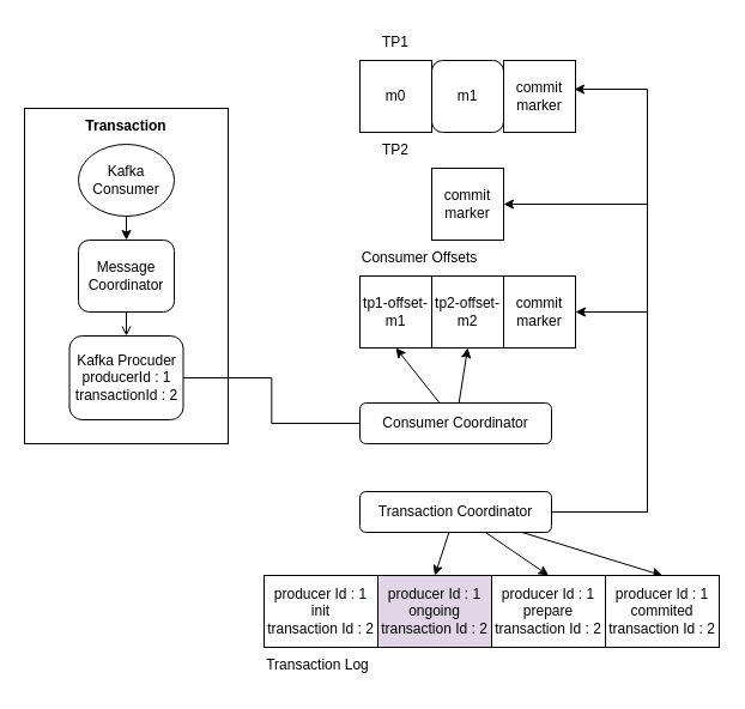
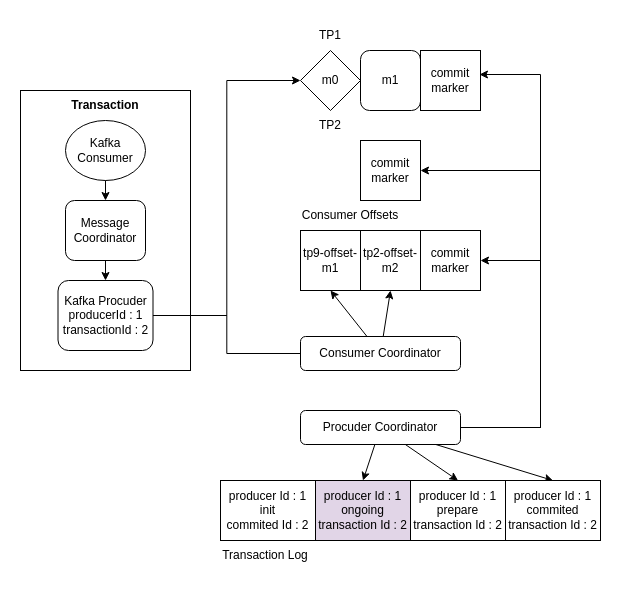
- <mxCell id="11" value="m0" style="rounded=0;whiteSpace=wrap;html=1;" vertex="1" parent="1"><mxGeometry x="300" y="50" width="60" height="60" as="geometry" /></mxCell>
+ <mxCell id="11" value="m0" style="rhombus;whiteSpace=wrap;html=1;" vertex="1" parent="1"><mxGeometry x="300" y="50" width="60" height="60" as="geometry" /></mxCell>
+ <mxCell id="5" style="edgeStyle=orthogonalEdgeStyle;rounded=0;orthogonalLoop=1;jettySize=auto;html=1;entryX=0;entryY=0.5;entryDx=0;entryDy=0;" edge="1" parent="1" source="7" target="11"><mxGeometry relative="1" as="geometry" /></mxCell>
- <mxCell id="16" value="tp1-offset-m1" style="rounded=0;whiteSpace=wrap;html=1;" vertex="1" parent="1"><mxGeometry x="300" y="230" width="60" height="60" as="geometry" /></mxCell>
+ <mxCell id="16" value="tp9-offset-m1" style="rounded=0;whiteSpace=wrap;html=1;" vertex="1" parent="1"><mxGeometry x="300" y="230" width="60" height="60" as="geometry" /></mxCell>
- <mxCell id="10" value="" style="endArrow=open;html=1;rounded=0;entryX=0.5;entryY=0;entryDx=0;entryDy=0;exitX=0.5;exitY=1;exitDx=0;exitDy=0;" edge="1" parent="1" source="4" target="7"><mxGeometry width="50" height="50" relative="1" as="geometry"><mxPoint x="10" y="390" as="sourcePoint" /><mxPoint x="60" y="340" as="targetPoint" /></mxGeometry></mxCell>
+ <mxCell id="10" value="" style="endArrow=classic;html=1;rounded=0;entryX=0.5;entryY=0;entryDx=0;entryDy=0;exitX=0.5;exitY=1;exitDx=0;exitDy=0;" edge="1" parent="1" source="4" target="7"><mxGeometry width="50" height="50" relative="1" as="geometry"><mxPoint x="10" y="390" as="sourcePoint" /><mxPoint x="60" y="340" as="targetPoint" /></mxGeometry></mxCell>
- <mxCell id="29" value="Transaction Coordinator" style="rounded=1;whiteSpace=wrap;html=1;" vertex="1" parent="1"><mxGeometry x="300" y="410" width="160" height="34" as="geometry" /></mxCell>
+ <mxCell id="29" value="Procuder Coordinator" style="rounded=1;whiteSpace=wrap;html=1;" vertex="1" parent="1"><mxGeometry x="300" y="410" width="160" height="34" as="geometry" /></mxCell>
- <mxCell id="30" value="producer Id : 1&lt;br&gt;init&lt;br&gt;transaction Id : 2" style="rounded=0;whiteSpace=wrap;html=1;" vertex="1" parent="1"><mxGeometry x="220" y="480" width="95" height="60" as="geometry" /></mxCell>
+ <mxCell id="30" value="producer Id : 1&lt;br&gt;init&lt;br&gt;commited Id : 2" style="rounded=0;whiteSpace=wrap;html=1;" vertex="1" parent="1"><mxGeometry x="220" y="480" width="95" height="60" as="geometry" /></mxCell>
